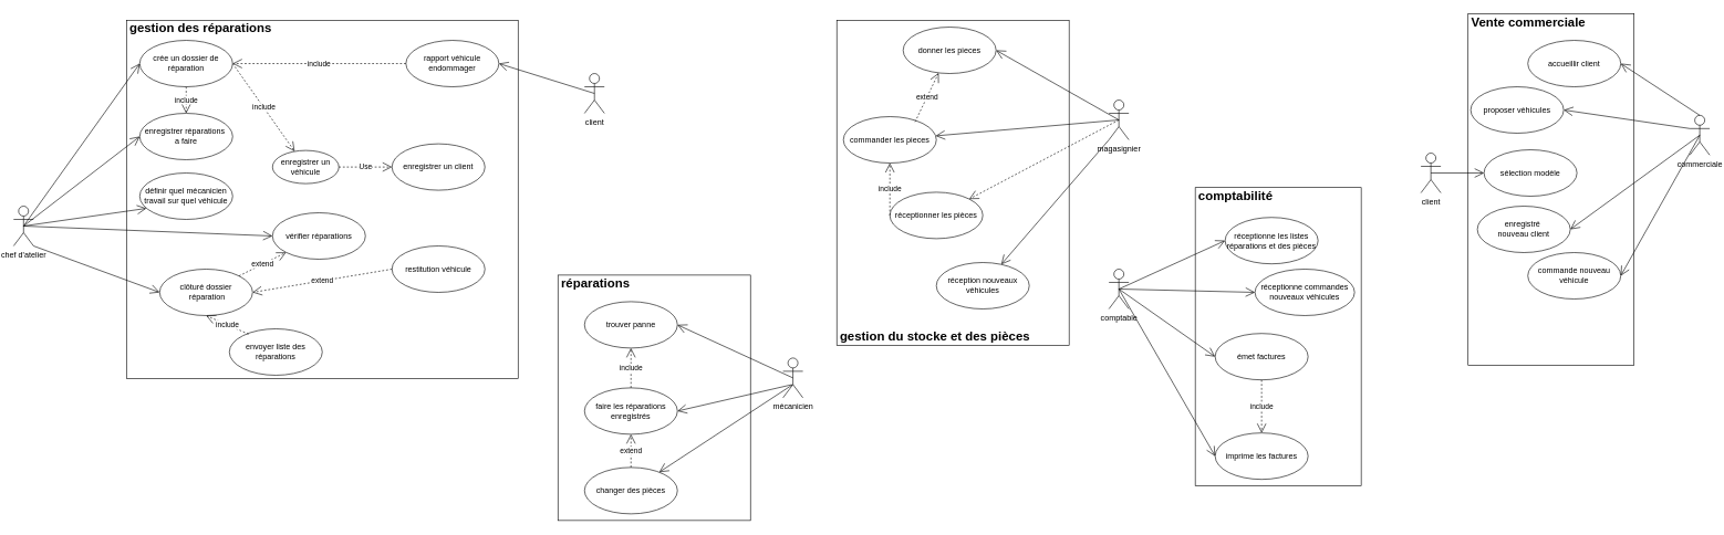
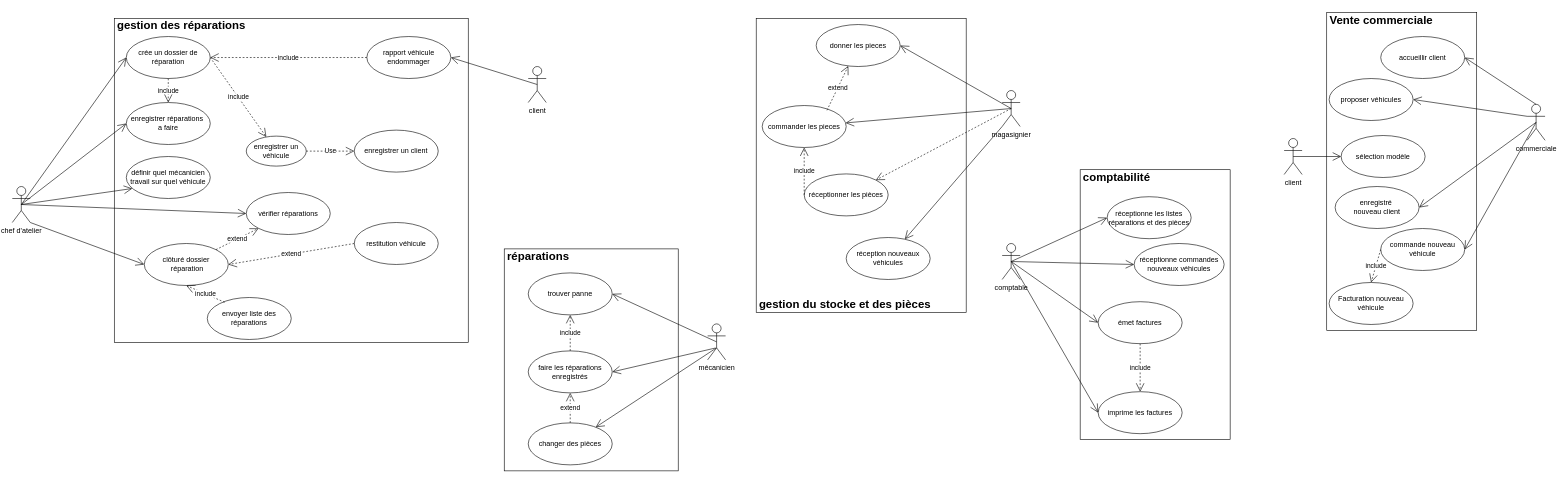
+ <mxCell id="70" value="include" style="endArrow=open;endSize=12;dashed=1;html=1;rounded=0;exitX=0;exitY=0.5;exitDx=0;exitDy=0;entryX=0.5;entryY=0;entryDx=0;entryDy=0;" edge="1" parent="1" source="58" target="59"><mxGeometry width="160" relative="1" as="geometry"><mxPoint x="2205" y="280" as="sourcePoint" /><mxPoint x="2365" y="280" as="targetPoint" /></mxGeometry></mxCell>
+ <mxCell id="59" value="Facturation nouveau véhicule" style="ellipse;whiteSpace=wrap;html=1;" vertex="1" parent="1"><mxGeometry x="2215" y="470" width="140" height="70" as="geometry" /></mxCell>
